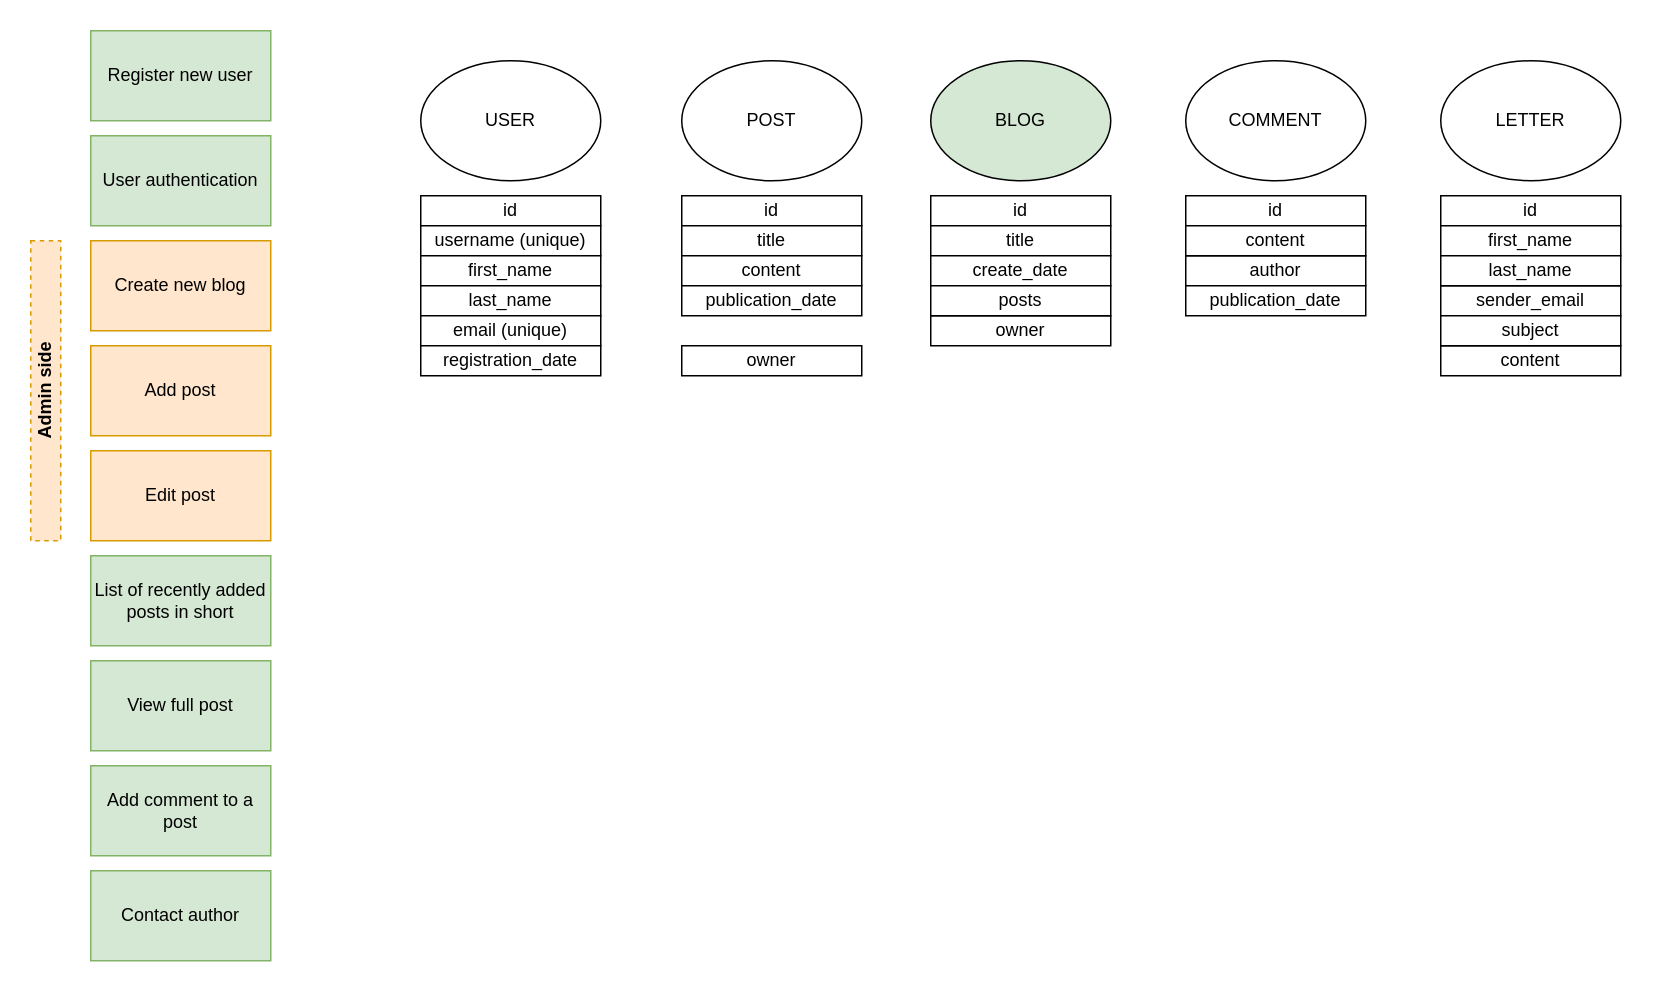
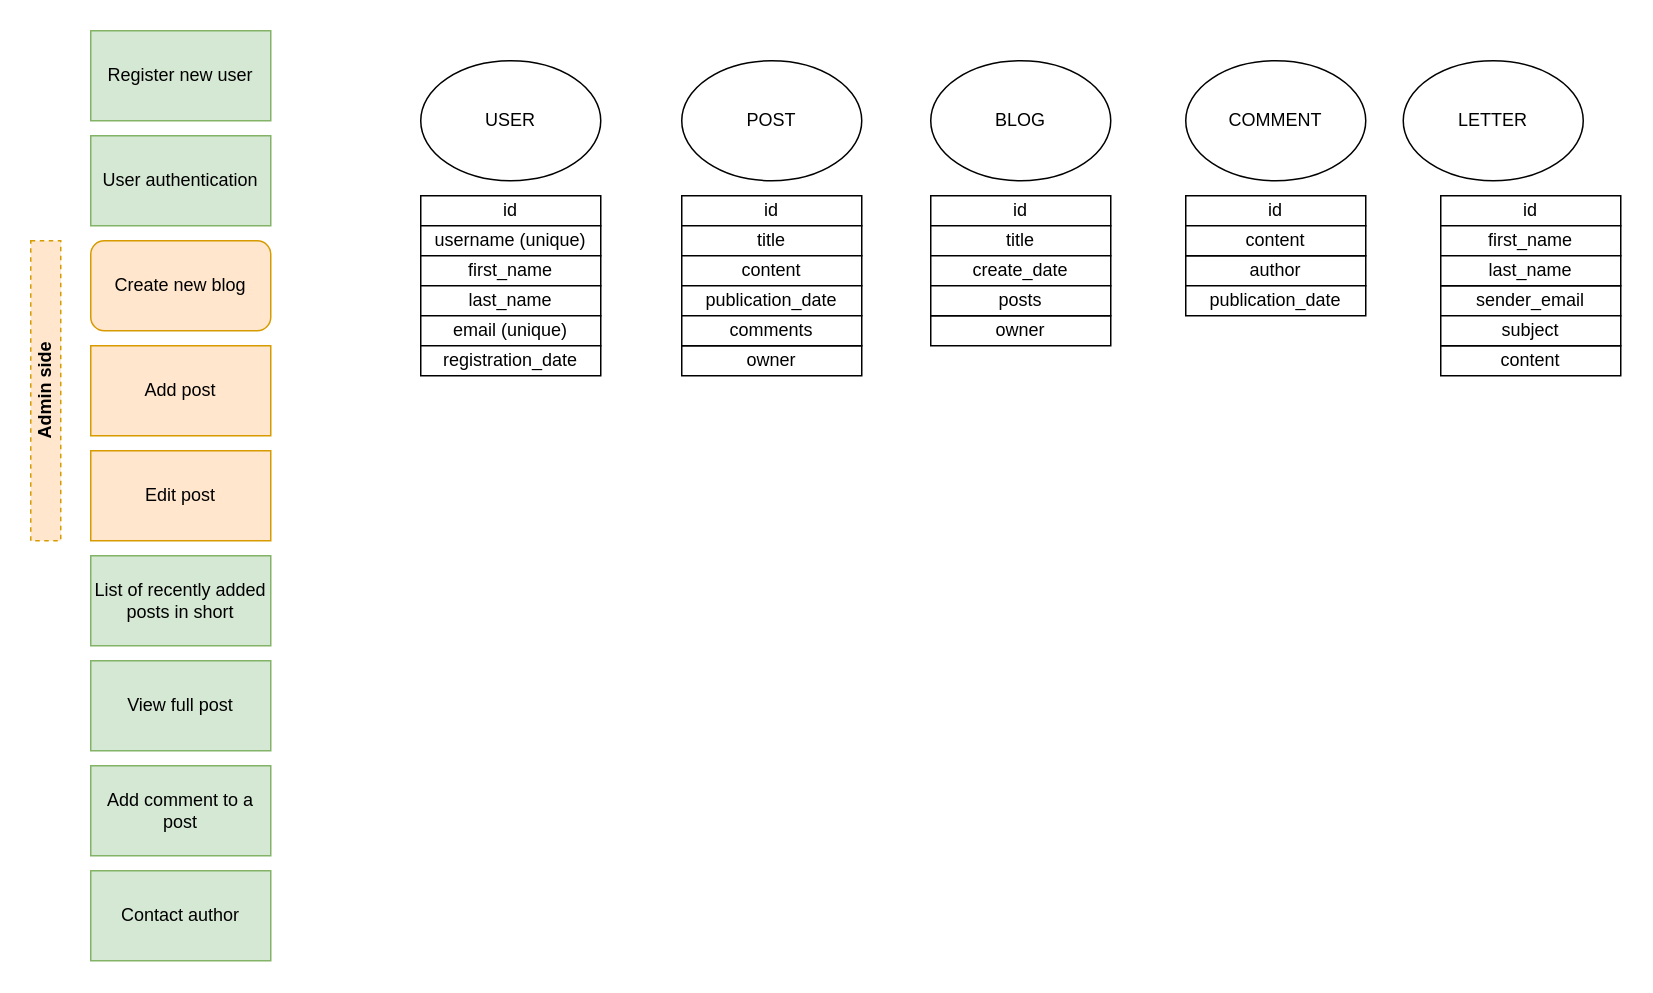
- <mxCell id="14" value="BLOG" style="ellipse;whiteSpace=wrap;html=1;fillColor=#d5e8d4;" vertex="1" parent="1"><mxGeometry x="620" y="40" width="120" height="80" as="geometry" /></mxCell>
+ <mxCell id="14" value="BLOG" style="ellipse;whiteSpace=wrap;html=1;" vertex="1" parent="1"><mxGeometry x="620" y="40" width="120" height="80" as="geometry" /></mxCell>
- <mxCell id="16" value="LETTER" style="ellipse;whiteSpace=wrap;html=1;" vertex="1" parent="1"><mxGeometry x="960" y="40" width="120" height="80" as="geometry" /></mxCell>
+ <mxCell id="16" value="LETTER" style="ellipse;whiteSpace=wrap;html=1;" vertex="1" parent="1"><mxGeometry x="935" y="40" width="120" height="80" as="geometry" /></mxCell>
- <mxCell id="8" value="Create new blog" style="rounded=0;whiteSpace=wrap;html=1;fillColor=#ffe6cc;strokeColor=#d79b00;" vertex="1" parent="1"><mxGeometry x="60" y="160" width="120" height="60" as="geometry" /></mxCell>
+ <mxCell id="8" value="Create new blog" style="whiteSpace=wrap;html=1;fillColor=#ffe6cc;strokeColor=#d79b00;rounded=1;" vertex="1" parent="1"><mxGeometry x="60" y="160" width="120" height="60" as="geometry" /></mxCell>
+ <mxCell id="27" value="comments" style="rounded=0;whiteSpace=wrap;html=1;" vertex="1" parent="1"><mxGeometry x="454" y="210" width="120" height="20" as="geometry" /></mxCell>
